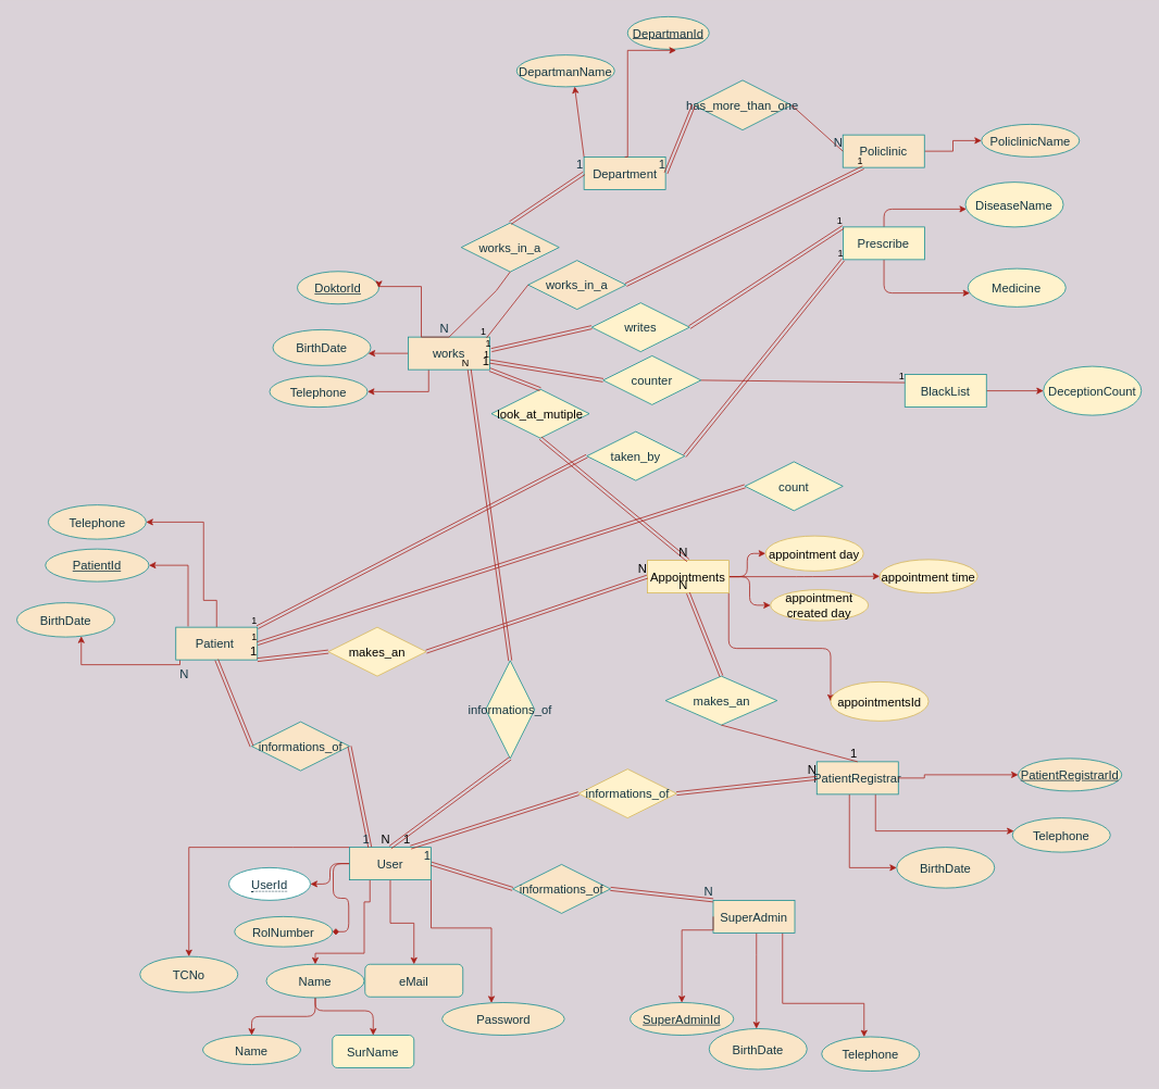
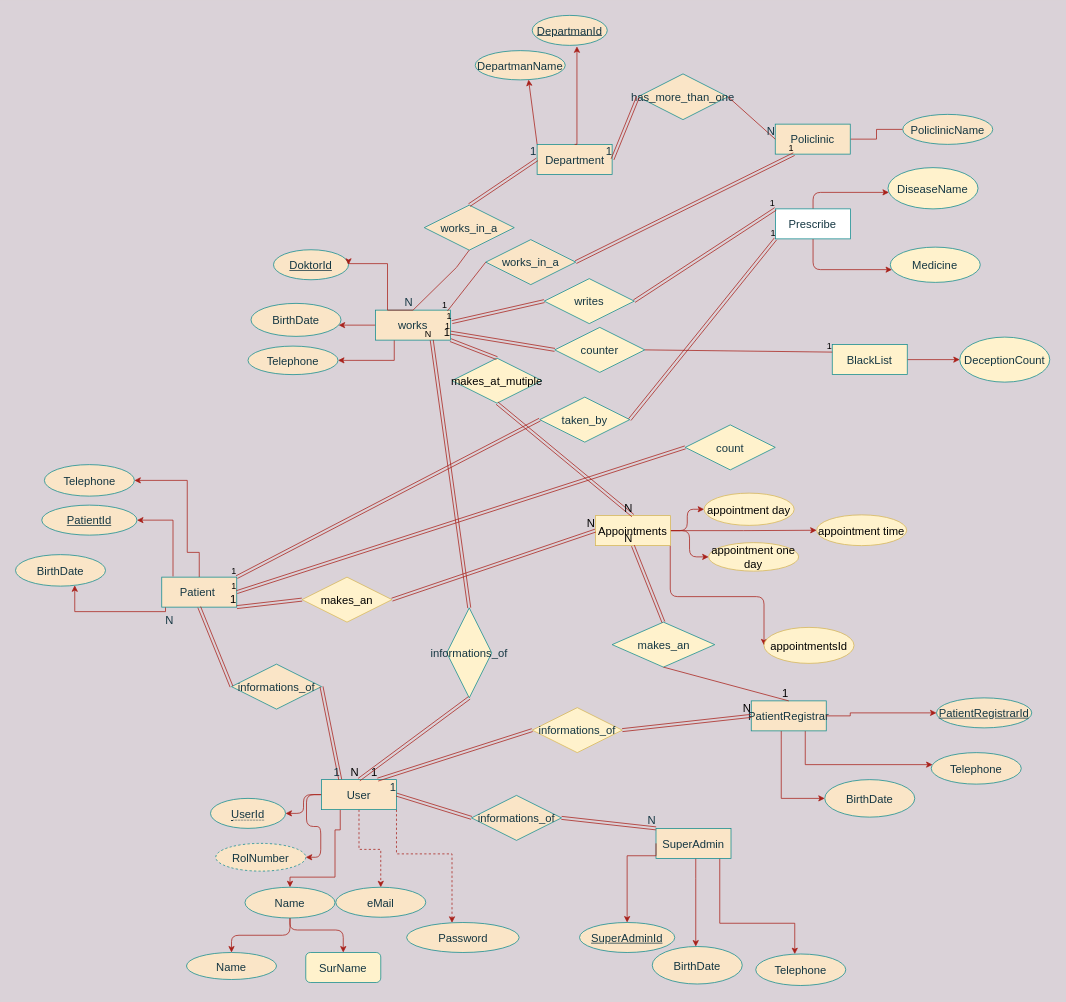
- <mxCell id="11" value="DepartmanId" style="ellipse;whiteSpace=wrap;html=1;align=center;fontStyle=4;fillColor=#FAE5C7;strokeColor=#0F8B8D;fontColor=#143642;fontSize=15;" parent="1" vertex="1"><mxGeometry x="769" y="20" width="100" height="40" as="geometry" /></mxCell>
+ <mxCell id="11" value="DepartmanId" style="ellipse;whiteSpace=wrap;html=1;align=center;fontStyle=4;fillColor=#FAE5C7;strokeColor=#0F8B8D;fontColor=#143642;fontSize=15;" parent="1" vertex="1"><mxGeometry x="709" y="20" width="100" height="40" as="geometry" /></mxCell>
- <mxCell id="13" value="" style="edgeStyle=orthogonalEdgeStyle;rounded=0;orthogonalLoop=1;jettySize=auto;html=1;strokeColor=#A8201A;fontColor=#143642;labelBackgroundColor=#DAD2D8;fontSize=15;" parent="1" source="14" target="15" edge="1"><mxGeometry relative="1" as="geometry" /></mxCell>
+ <mxCell id="13" value="" style="edgeStyle=orthogonalEdgeStyle;rounded=0;orthogonalLoop=1;jettySize=auto;html=1;strokeColor=#A8201A;fontColor=#143642;labelBackgroundColor=#DAD2D8;fontSize=15;endArrow=none;" parent="1" source="14" target="15" edge="1"><mxGeometry relative="1" as="geometry" /></mxCell>
- <mxCell id="116" value="Prescribe" style="whiteSpace=wrap;html=1;align=center;rounded=0;sketch=0;fontSize=15;fontColor=#143642;strokeColor=#0F8B8D;fillColor=#FFF2CC;" vertex="1" parent="1"><mxGeometry x="1033.37" y="278" width="100" height="40" as="geometry" /></mxCell>
+ <mxCell id="116" value="Prescribe" style="whiteSpace=wrap;html=1;align=center;rounded=0;sketch=0;fontSize=15;fontColor=#143642;strokeColor=#0F8B8D;fillColor=#ffffff;" vertex="1" parent="1"><mxGeometry x="1033.37" y="278" width="100" height="40" as="geometry" /></mxCell>
- <mxCell id="99" value="&lt;span style=&quot;color: rgb(0 , 0 , 0) ; font-size: 15px&quot;&gt;look_at_mutiple&lt;/span&gt;" style="shape=rhombus;perimeter=rhombusPerimeter;whiteSpace=wrap;html=1;align=center;rounded=0;sketch=0;fontColor=#143642;strokeColor=#0F8B8D;fillColor=#FFF2CC;fontSize=15;" parent="1" vertex="1"><mxGeometry x="602" y="477" width="120" height="60" as="geometry" /></mxCell>
+ <mxCell id="99" value="&lt;span style=&quot;color: rgb(0 , 0 , 0) ; font-size: 15px&quot;&gt;makes_at_mutiple&lt;/span&gt;" style="shape=rhombus;perimeter=rhombusPerimeter;whiteSpace=wrap;html=1;align=center;rounded=0;sketch=0;fontColor=#143642;strokeColor=#0F8B8D;fillColor=#FFF2CC;fontSize=15;" parent="1" vertex="1"><mxGeometry x="602" y="477" width="120" height="60" as="geometry" /></mxCell>
- <mxCell id="82" value="appointment time" style="ellipse;whiteSpace=wrap;html=1;rounded=0;strokeColor=#d6b656;fillColor=#fff2cc;sketch=0;fontSize=15;" parent="1" vertex="1"><mxGeometry x="1078.2" y="686" width="120" height="41" as="geometry" /></mxCell>
+ <mxCell id="82" value="appointment time" style="ellipse;whiteSpace=wrap;html=1;rounded=0;strokeColor=#d6b656;fillColor=#fff2cc;sketch=0;fontSize=15;" parent="1" vertex="1"><mxGeometry x="1088.2" y="686" width="120" height="41" as="geometry" /></mxCell>
- <mxCell id="84" value="appointment created day" style="ellipse;whiteSpace=wrap;html=1;rounded=0;strokeColor=#d6b656;fillColor=#fff2cc;sketch=0;fontSize=15;" parent="1" vertex="1"><mxGeometry x="944.2" y="723" width="120" height="38" as="geometry" /></mxCell>
+ <mxCell id="84" value="appointment one day" style="ellipse;whiteSpace=wrap;html=1;rounded=0;strokeColor=#d6b656;fillColor=#fff2cc;sketch=0;fontSize=15;" parent="1" vertex="1"><mxGeometry x="944.2" y="723" width="120" height="38" as="geometry" /></mxCell>
- <mxCell id="34" value="" style="edgeStyle=orthogonalEdgeStyle;rounded=0;orthogonalLoop=1;jettySize=auto;html=1;strokeColor=#A8201A;fontColor=#143642;labelBackgroundColor=#DAD2D8;exitX=0;exitY=0;exitDx=0;exitDy=0;fontSize=15;" parent="1" source="58" target="43" edge="1"><mxGeometry relative="1" as="geometry"><Array as="points"><mxPoint x="359" y="1039" /><mxPoint x="359" y="1039" /></Array></mxGeometry></mxCell>
- <mxCell id="60" value="&lt;span style=&quot;border-bottom: 1px dotted; font-size: 15px;&quot;&gt;UserId&lt;/span&gt;" style="ellipse;whiteSpace=wrap;html=1;align=center;rounded=0;sketch=0;fillColor=#ffffff;strokeColor=#0F8B8D;fontColor=#143642;fontSize=15;" parent="1" vertex="1"><mxGeometry x="280" y="1064" width="100" height="40" as="geometry" /></mxCell>
+ <mxCell id="60" value="&lt;span style=&quot;border-bottom: 1px dotted; font-size: 15px;&quot;&gt;UserId&lt;/span&gt;" style="ellipse;whiteSpace=wrap;html=1;align=center;rounded=0;sketch=0;fillColor=#FAE5C7;strokeColor=#0F8B8D;fontColor=#143642;fontSize=15;" parent="1" vertex="1"><mxGeometry x="280" y="1064" width="100" height="40" as="geometry" /></mxCell>
- <mxCell id="36" value="" style="edgeStyle=orthogonalEdgeStyle;rounded=0;orthogonalLoop=1;jettySize=auto;html=1;exitX=0.5;exitY=1;exitDx=0;exitDy=0;strokeColor=#A8201A;fontColor=#143642;labelBackgroundColor=#DAD2D8;fontSize=15;" parent="1" source="58" target="45" edge="1"><mxGeometry relative="1" as="geometry"><Array as="points"><mxPoint x="478" y="1132" /><mxPoint x="507" y="1132" /></Array></mxGeometry></mxCell>
+ <mxCell id="36" value="" style="edgeStyle=orthogonalEdgeStyle;rounded=0;orthogonalLoop=1;jettySize=auto;html=1;exitX=0.5;exitY=1;exitDx=0;exitDy=0;strokeColor=#A8201A;fontColor=#143642;labelBackgroundColor=#DAD2D8;fontSize=15;dashed=1;" parent="1" source="58" target="45" edge="1"><mxGeometry relative="1" as="geometry"><Array as="points"><mxPoint x="478" y="1132" /><mxPoint x="507" y="1132" /></Array></mxGeometry></mxCell>
- <mxCell id="37" value="" style="edgeStyle=orthogonalEdgeStyle;rounded=0;orthogonalLoop=1;jettySize=auto;html=1;exitX=1;exitY=1;exitDx=0;exitDy=0;strokeColor=#A8201A;fontColor=#143642;labelBackgroundColor=#DAD2D8;fontSize=15;" parent="1" source="58" target="46" edge="1"><mxGeometry relative="1" as="geometry"><Array as="points"><mxPoint x="528" y="1138" /><mxPoint x="602" y="1138" /></Array></mxGeometry></mxCell>
+ <mxCell id="37" value="" style="edgeStyle=orthogonalEdgeStyle;rounded=0;orthogonalLoop=1;jettySize=auto;html=1;exitX=1;exitY=1;exitDx=0;exitDy=0;strokeColor=#A8201A;fontColor=#143642;labelBackgroundColor=#DAD2D8;fontSize=15;dashed=1;" parent="1" source="58" target="46" edge="1"><mxGeometry relative="1" as="geometry"><Array as="points"><mxPoint x="528" y="1138" /><mxPoint x="602" y="1138" /></Array></mxGeometry></mxCell>
- <mxCell id="59" value="RolNumber" style="ellipse;whiteSpace=wrap;html=1;rounded=0;sketch=0;fillColor=#FAE5C7;strokeColor=#0F8B8D;fontColor=#143642;fontSize=15;" parent="1" vertex="1"><mxGeometry x="287" y="1124" width="120" height="37" as="geometry" /></mxCell>
+ <mxCell id="59" value="RolNumber" style="ellipse;whiteSpace=wrap;html=1;rounded=0;sketch=0;fillColor=#FAE5C7;strokeColor=#0F8B8D;fontColor=#143642;fontSize=15;dashed=1;" parent="1" vertex="1"><mxGeometry x="287" y="1124" width="120" height="37" as="geometry" /></mxCell>
- <mxCell id="56" value="" style="edgeStyle=orthogonalEdgeStyle;curved=0;rounded=1;sketch=0;orthogonalLoop=1;jettySize=auto;html=1;strokeColor=#A8201A;fontColor=#143642;labelBackgroundColor=#DAD2D8;entryX=1;entryY=0.5;entryDx=0;entryDy=0;fontSize=15;endArrow=diamond;" parent="1" source="58" target="59" edge="1"><mxGeometry relative="1" as="geometry" /></mxCell>
+ <mxCell id="56" value="" style="edgeStyle=orthogonalEdgeStyle;curved=0;rounded=1;sketch=0;orthogonalLoop=1;jettySize=auto;html=1;strokeColor=#A8201A;fontColor=#143642;labelBackgroundColor=#DAD2D8;entryX=1;entryY=0.5;entryDx=0;entryDy=0;fontSize=15;" parent="1" source="58" target="59" edge="1"><mxGeometry relative="1" as="geometry" /></mxCell>
- <mxCell id="43" value="&lt;font style=&quot;vertical-align: inherit; font-size: 15px;&quot;&gt;&lt;font style=&quot;vertical-align: inherit; font-size: 15px;&quot;&gt;TCNo&lt;/font&gt;&lt;/font&gt;" style="ellipse;whiteSpace=wrap;html=1;fillColor=#FAE5C7;strokeColor=#0F8B8D;fontColor=#143642;fontSize=15;" parent="1" vertex="1"><mxGeometry x="171" y="1173" width="120" height="44" as="geometry" /></mxCell>
- <mxCell id="45" value="&lt;font style=&quot;vertical-align: inherit; font-size: 15px;&quot;&gt;&lt;font style=&quot;vertical-align: inherit; font-size: 15px;&quot;&gt;eMail&lt;/font&gt;&lt;/font&gt;" style="whiteSpace=wrap;html=1;fillColor=#FAE5C7;strokeColor=#0F8B8D;fontColor=#143642;fontSize=15;rounded=1;" parent="1" vertex="1"><mxGeometry x="447" y="1182.5" width="120" height="40" as="geometry" /></mxCell>
+ <mxCell id="45" value="&lt;font style=&quot;vertical-align: inherit; font-size: 15px;&quot;&gt;&lt;font style=&quot;vertical-align: inherit; font-size: 15px;&quot;&gt;eMail&lt;/font&gt;&lt;/font&gt;" style="ellipse;whiteSpace=wrap;html=1;fillColor=#FAE5C7;strokeColor=#0F8B8D;fontColor=#143642;fontSize=15;" parent="1" vertex="1"><mxGeometry x="447" y="1182.5" width="120" height="40" as="geometry" /></mxCell>
